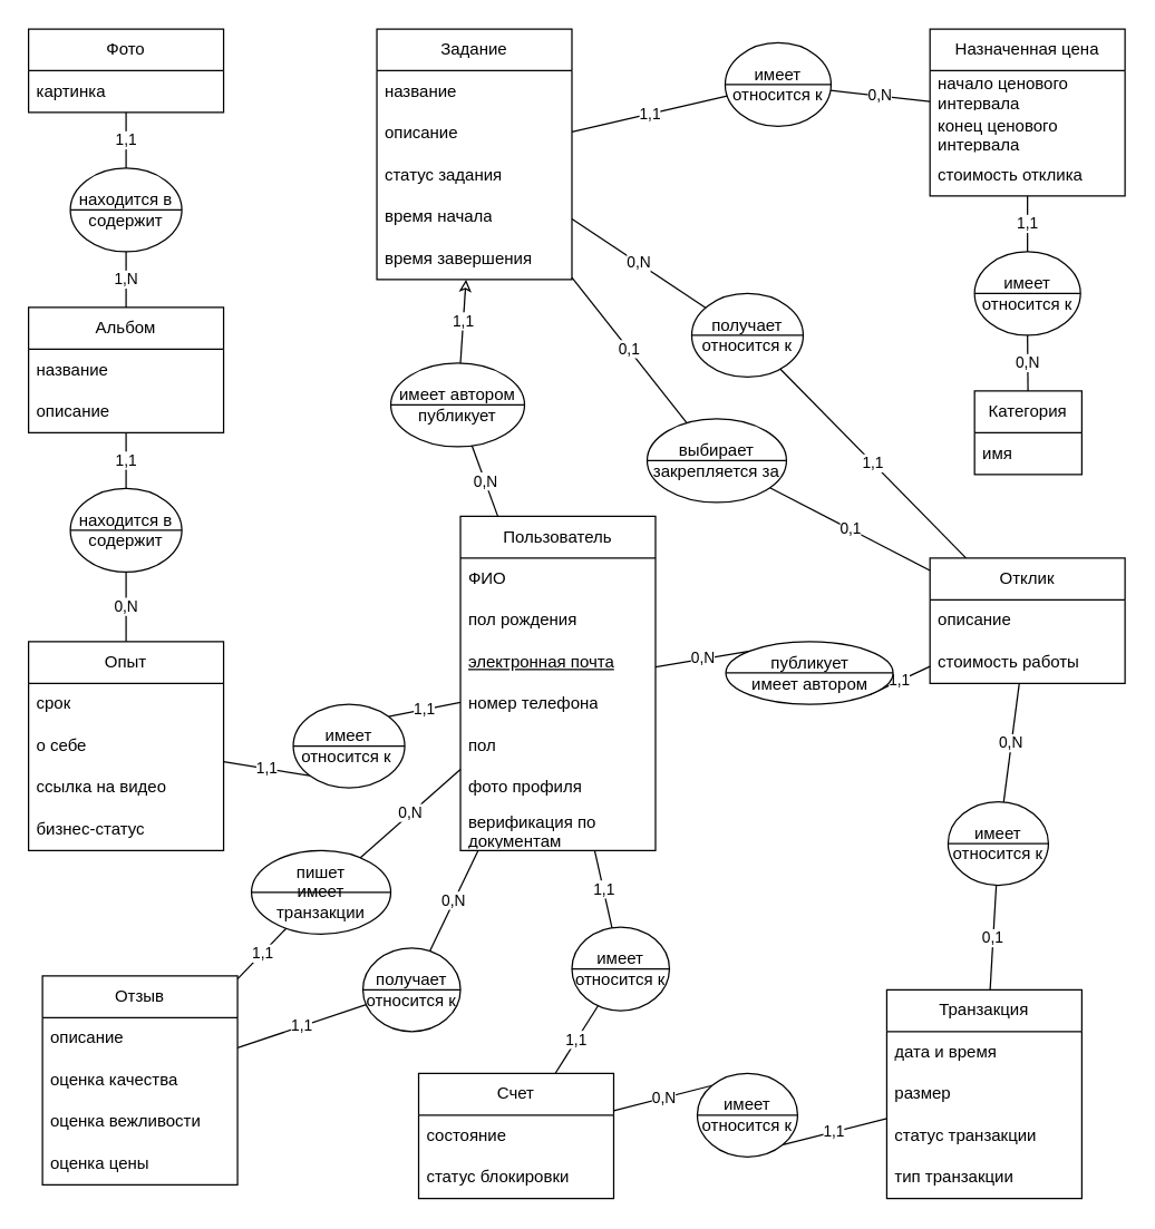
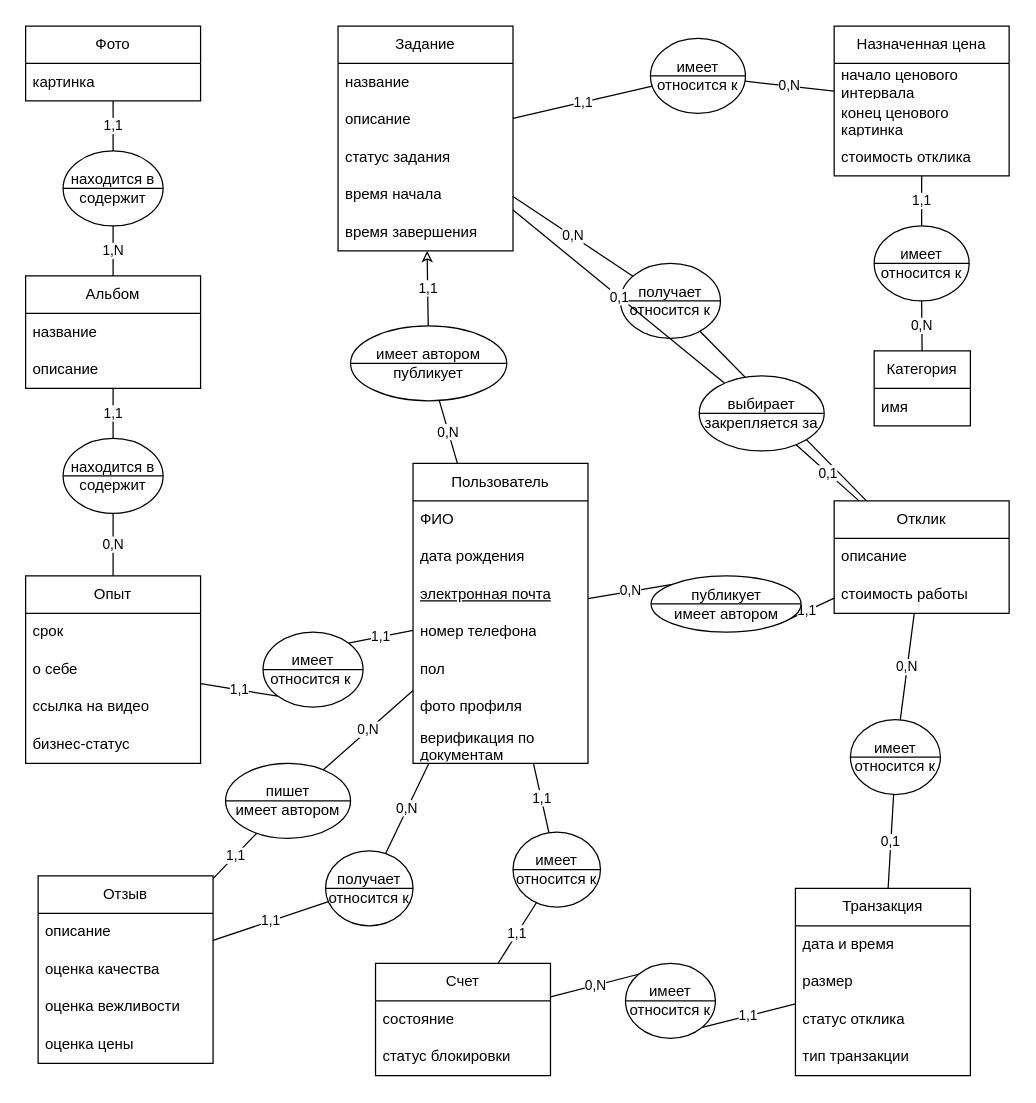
- <mxCell id="39" value="конец ценового интервала" style="text;strokeColor=none;fillColor=none;align=left;verticalAlign=middle;spacingLeft=4;spacingRight=4;overflow=hidden;points=[[0,0.5],[1,0.5]];portConstraint=eastwest;rotatable=0;whiteSpace=wrap;html=1;" parent="37" vertex="1"><mxGeometry y="60" width="140" height="30" as="geometry" /></mxCell>
+ <mxCell id="39" value="конец ценового картинка" style="text;strokeColor=none;fillColor=none;align=left;verticalAlign=middle;spacingLeft=4;spacingRight=4;overflow=hidden;points=[[0,0.5],[1,0.5]];portConstraint=eastwest;rotatable=0;whiteSpace=wrap;html=1;" parent="37" vertex="1"><mxGeometry y="60" width="140" height="30" as="geometry" /></mxCell>
- <mxCell id="63" value="имеет автором&lt;br&gt;публикует" style="shape=lineEllipse;perimeter=ellipsePerimeter;whiteSpace=wrap;html=1;backgroundOutline=1;" parent="1" vertex="1"><mxGeometry x="280" y="260" width="96" height="60" as="geometry" /></mxCell>
+ <mxCell id="63" value="имеет автором&lt;br&gt;публикует" style="shape=lineEllipse;perimeter=ellipsePerimeter;whiteSpace=wrap;html=1;backgroundOutline=1;" parent="1" vertex="1"><mxGeometry x="280" y="260" width="125" height="60" as="geometry" /></mxCell>
- <mxCell id="75" value="выбирает&lt;br&gt;закрепляется за" style="shape=lineEllipse;perimeter=ellipsePerimeter;whiteSpace=wrap;html=1;backgroundOutline=1;" parent="1" vertex="1"><mxGeometry x="464" y="300" width="100" height="60" as="geometry" /></mxCell>
+ <mxCell id="75" value="выбирает&lt;br&gt;закрепляется за" style="shape=lineEllipse;perimeter=ellipsePerimeter;whiteSpace=wrap;html=1;backgroundOutline=1;" parent="1" vertex="1"><mxGeometry x="559" y="300" width="100" height="60" as="geometry" /></mxCell>
- <mxCell id="20" value="пол рождения" style="text;strokeColor=none;fillColor=none;align=left;verticalAlign=middle;spacingLeft=4;spacingRight=4;overflow=hidden;points=[[0,0.5],[1,0.5]];portConstraint=eastwest;rotatable=0;whiteSpace=wrap;html=1;" parent="18" vertex="1"><mxGeometry y="60" width="140" height="30" as="geometry" /></mxCell>
+ <mxCell id="20" value="дата рождения" style="text;strokeColor=none;fillColor=none;align=left;verticalAlign=middle;spacingLeft=4;spacingRight=4;overflow=hidden;points=[[0,0.5],[1,0.5]];portConstraint=eastwest;rotatable=0;whiteSpace=wrap;html=1;" parent="18" vertex="1"><mxGeometry y="60" width="140" height="30" as="geometry" /></mxCell>
- <mxCell id="60" value="пишет&lt;br&gt;имеет транзакции" style="shape=lineEllipse;perimeter=ellipsePerimeter;whiteSpace=wrap;html=1;backgroundOutline=1;" parent="1" vertex="1"><mxGeometry x="180" y="610" width="100" height="60" as="geometry" /></mxCell>
+ <mxCell id="60" value="пишет&lt;br&gt;имеет автором" style="shape=lineEllipse;perimeter=ellipsePerimeter;whiteSpace=wrap;html=1;backgroundOutline=1;" parent="1" vertex="1"><mxGeometry x="180" y="610" width="100" height="60" as="geometry" /></mxCell>
- <mxCell id="32" value="статус транзакции" style="text;strokeColor=none;fillColor=none;align=left;verticalAlign=middle;spacingLeft=4;spacingRight=4;overflow=hidden;points=[[0,0.5],[1,0.5]];portConstraint=eastwest;rotatable=0;whiteSpace=wrap;html=1;" parent="29" vertex="1"><mxGeometry y="90" width="140" height="30" as="geometry" /></mxCell>
+ <mxCell id="32" value="статус отклика" style="text;strokeColor=none;fillColor=none;align=left;verticalAlign=middle;spacingLeft=4;spacingRight=4;overflow=hidden;points=[[0,0.5],[1,0.5]];portConstraint=eastwest;rotatable=0;whiteSpace=wrap;html=1;" parent="29" vertex="1"><mxGeometry y="90" width="140" height="30" as="geometry" /></mxCell>
